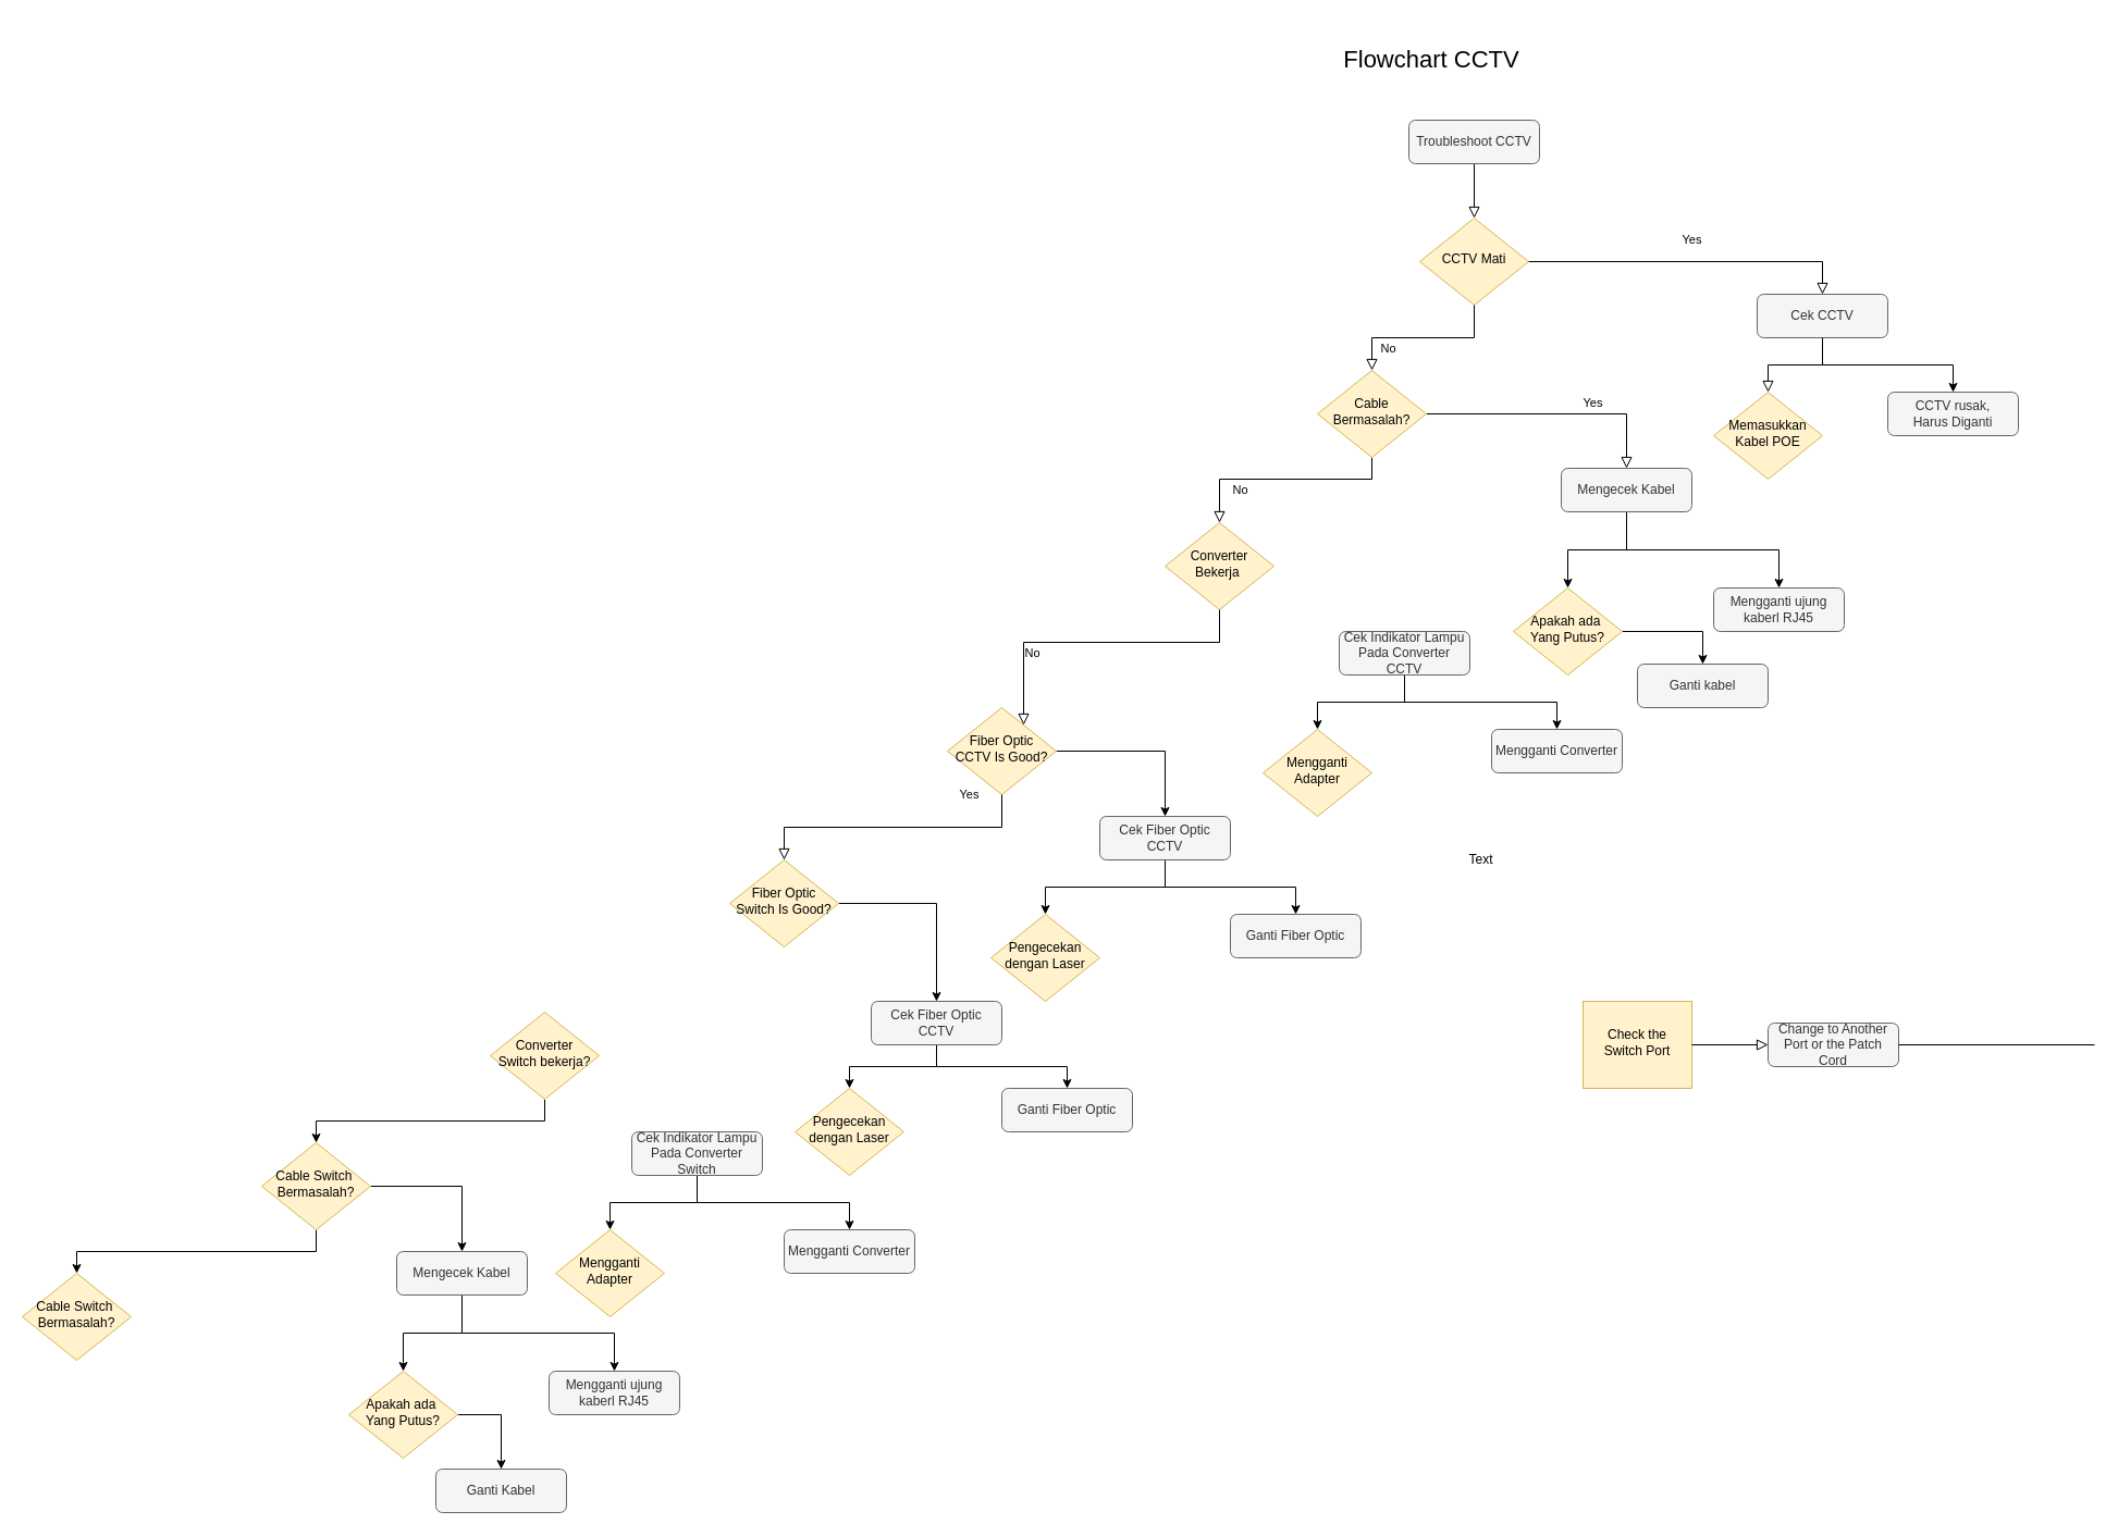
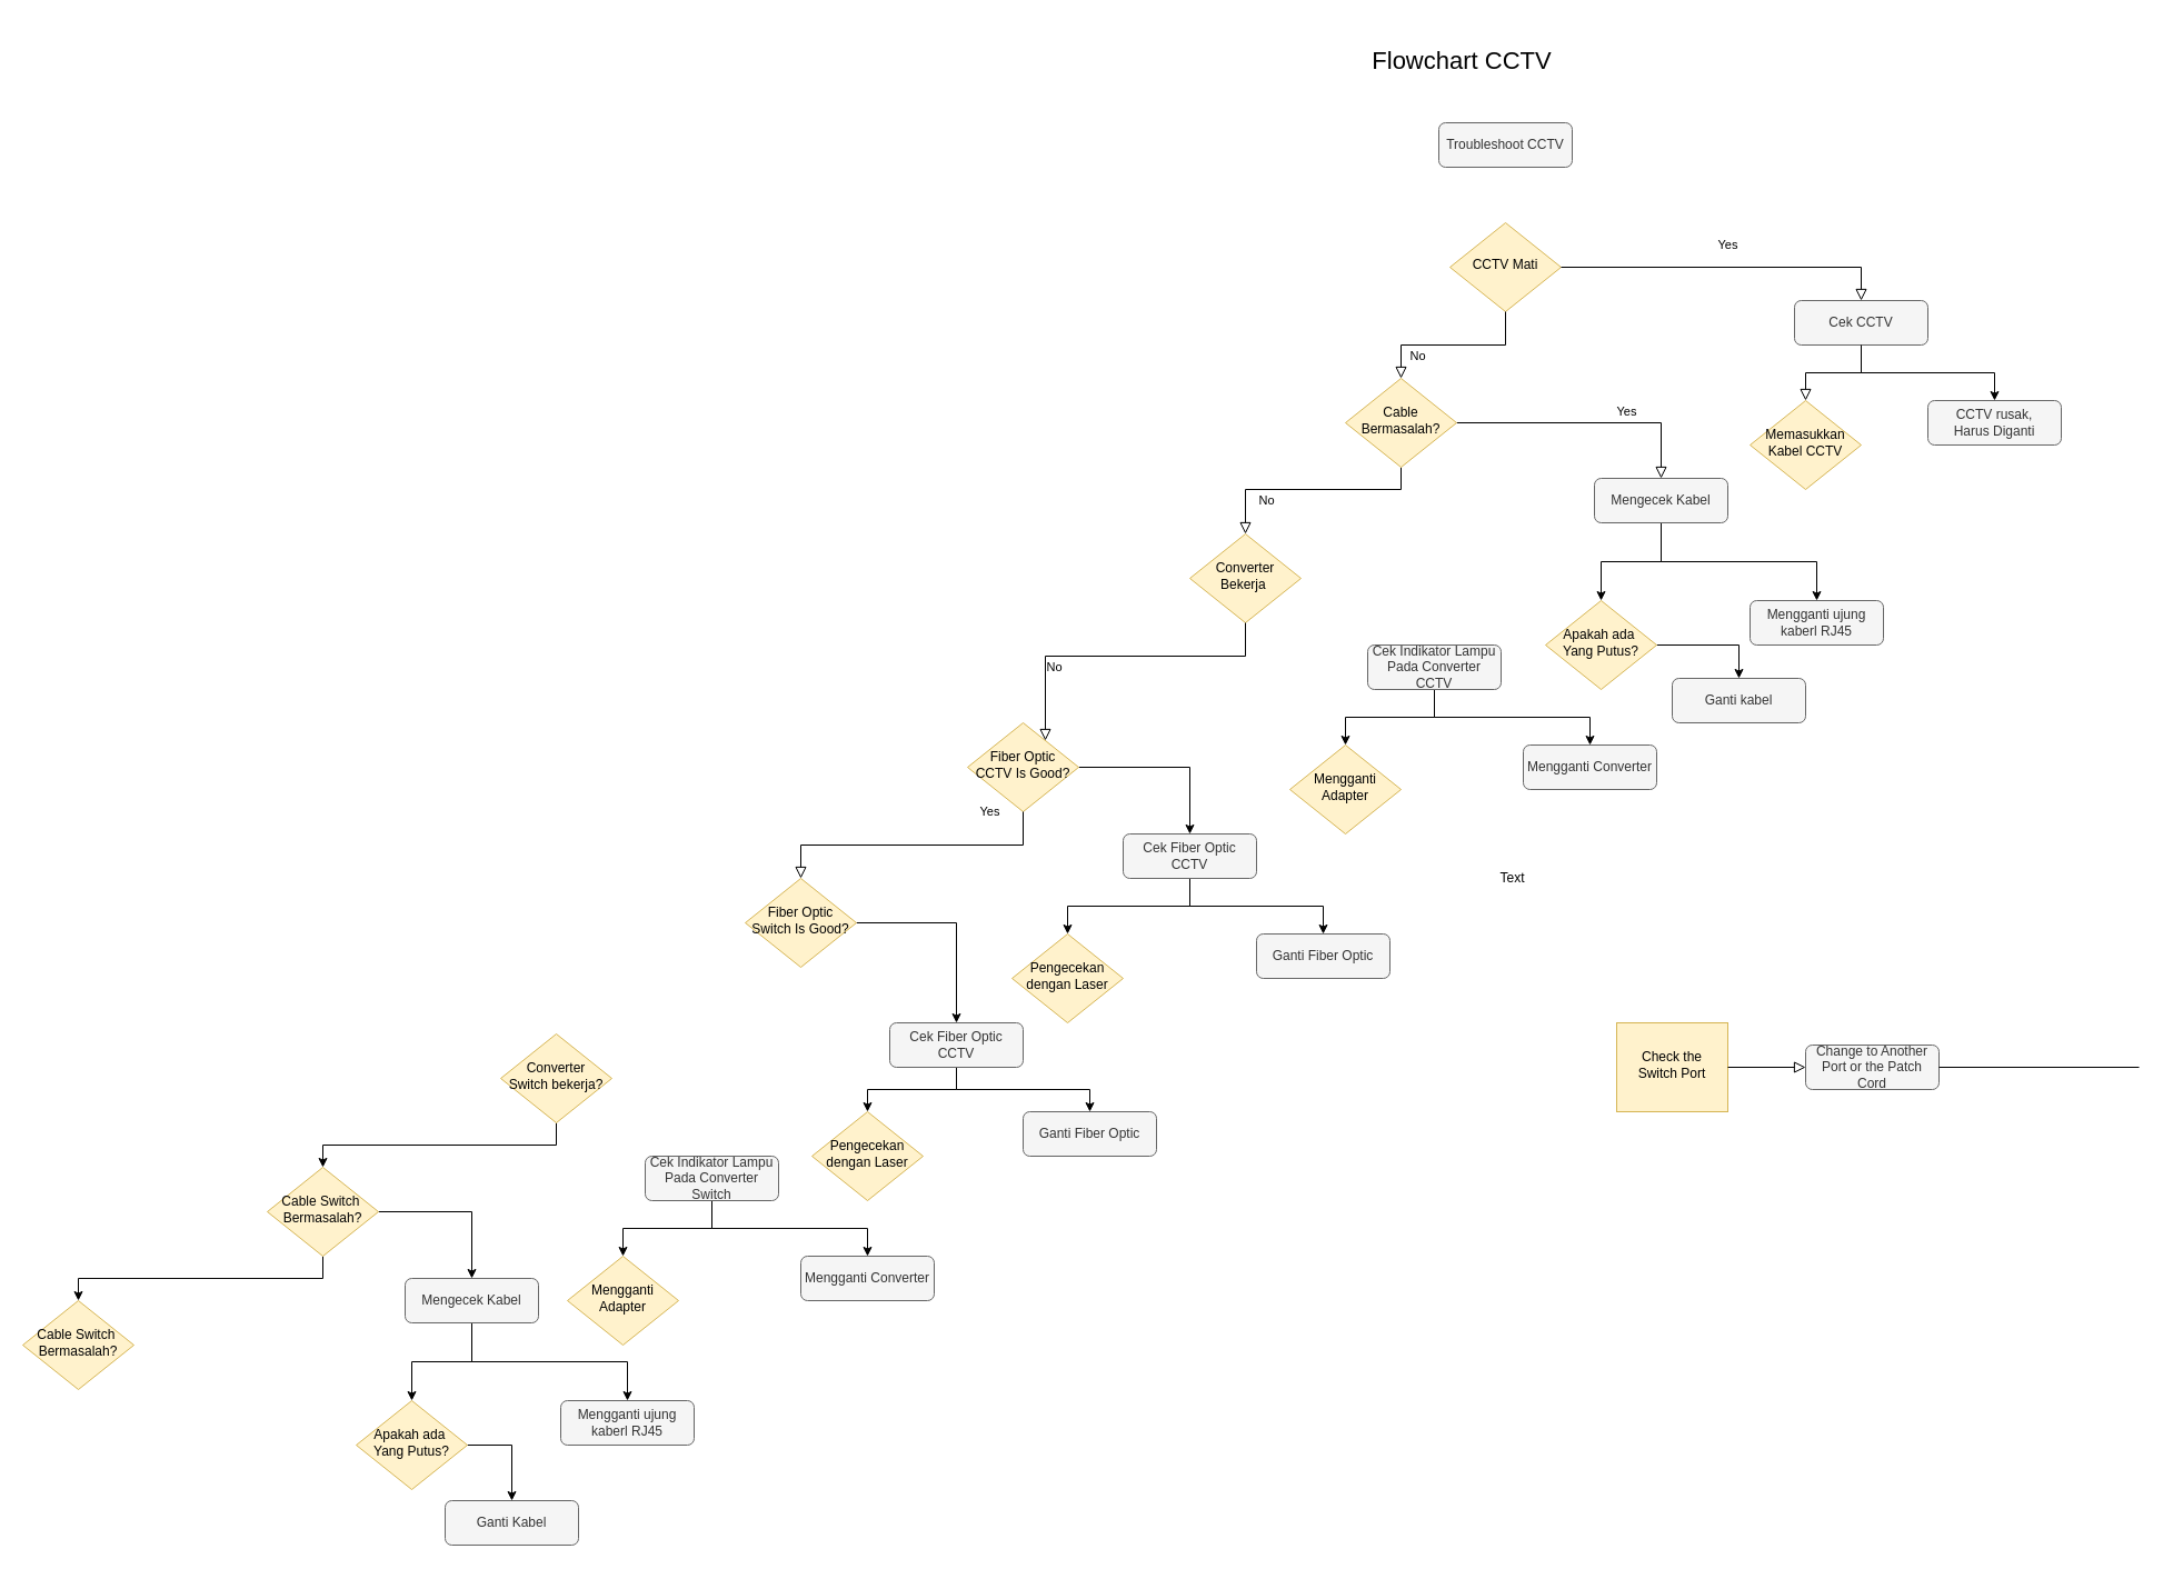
- <mxCell id="2" value="" style="rounded=0;html=1;jettySize=auto;orthogonalLoop=1;fontSize=11;endArrow=block;endFill=0;endSize=8;strokeWidth=1;shadow=0;labelBackgroundColor=none;edgeStyle=orthogonalEdgeStyle;" parent="1" source="3" target="4" edge="1"><mxGeometry relative="1" as="geometry" /></mxCell>
- <mxCell id="27" value="Memasukkan Kabel POE" style="rhombus;whiteSpace=wrap;html=1;shadow=0;fontFamily=Helvetica;fontSize=12;align=center;strokeWidth=1;spacing=6;spacingTop=-4;fillColor=#fff2cc;strokeColor=#d6b656;" parent="1" vertex="1"><mxGeometry x="1574" y="360" width="100" height="80" as="geometry" /></mxCell>
+ <mxCell id="27" value="Memasukkan Kabel CCTV" style="rhombus;whiteSpace=wrap;html=1;shadow=0;fontFamily=Helvetica;fontSize=12;align=center;strokeWidth=1;spacing=6;spacingTop=-4;fillColor=#fff2cc;strokeColor=#d6b656;" parent="1" vertex="1"><mxGeometry x="1574" y="360" width="100" height="80" as="geometry" /></mxCell>
